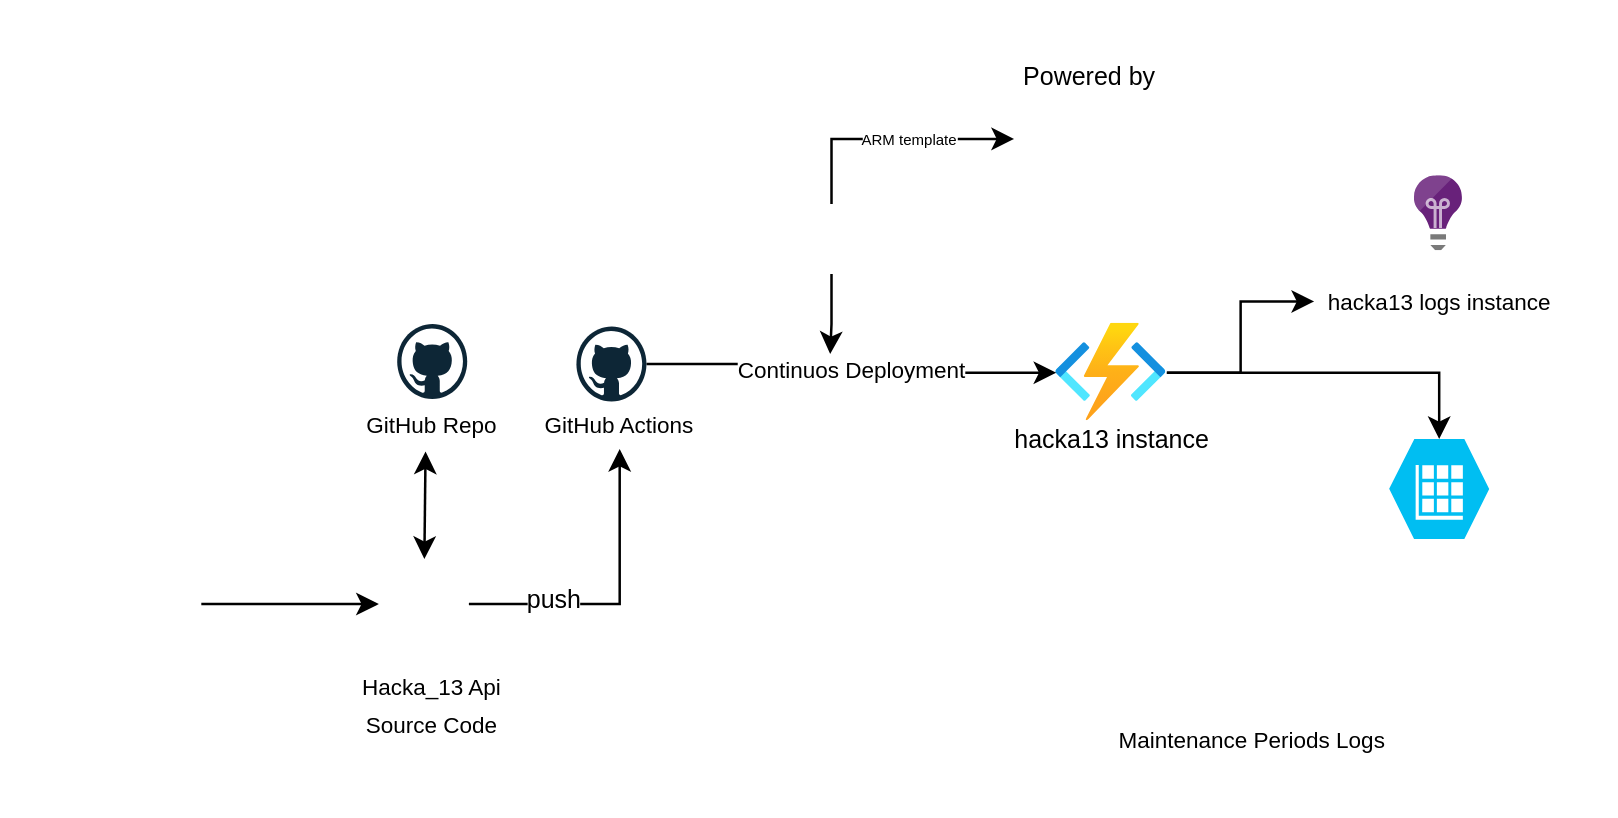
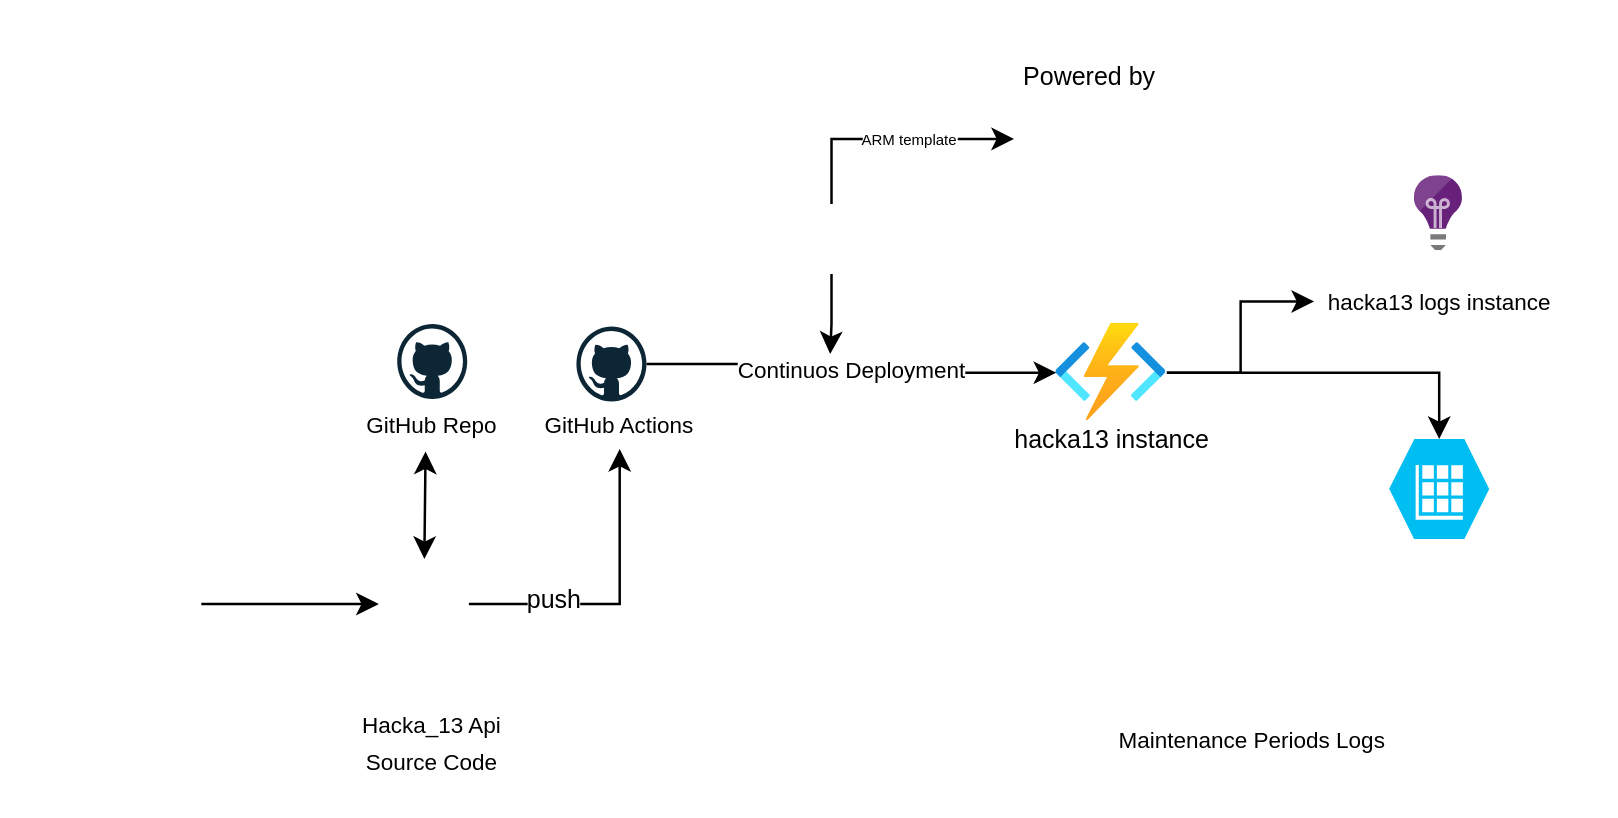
- <mxCell id="14" value="&lt;font style=&quot;font-size: 9px&quot;&gt;Hacka_13 Api &lt;br&gt;Source Code&lt;/font&gt;" style="text;html=1;align=center;verticalAlign=middle;resizable=0;points=[];autosize=1;" vertex="1" parent="1"><mxGeometry x="137.33" y="261" width="70" height="40" as="geometry" /></mxCell>
+ <mxCell id="14" value="&lt;font style=&quot;font-size: 9px&quot;&gt;Hacka_13 Api &lt;br&gt;Source Code&lt;/font&gt;" style="text;html=1;align=center;verticalAlign=middle;resizable=0;points=[];autosize=1;" vertex="1" parent="1"><mxGeometry x="137.33" y="276" width="70" height="40" as="geometry" /></mxCell>
